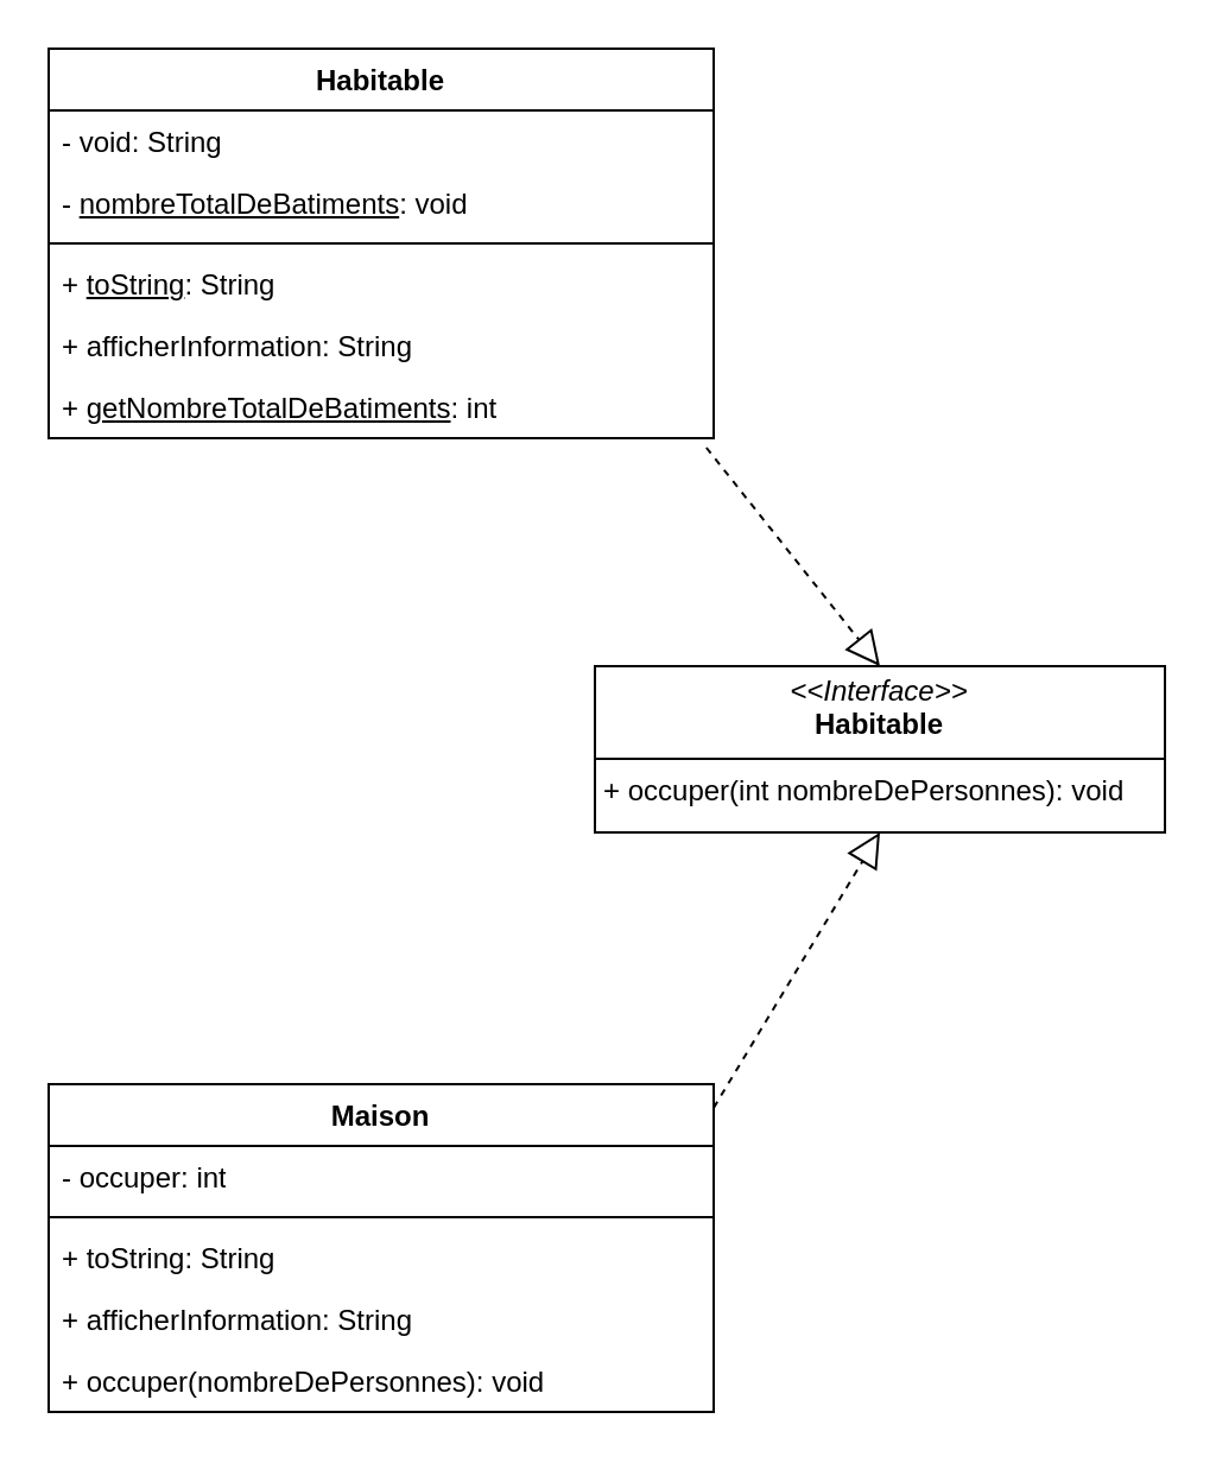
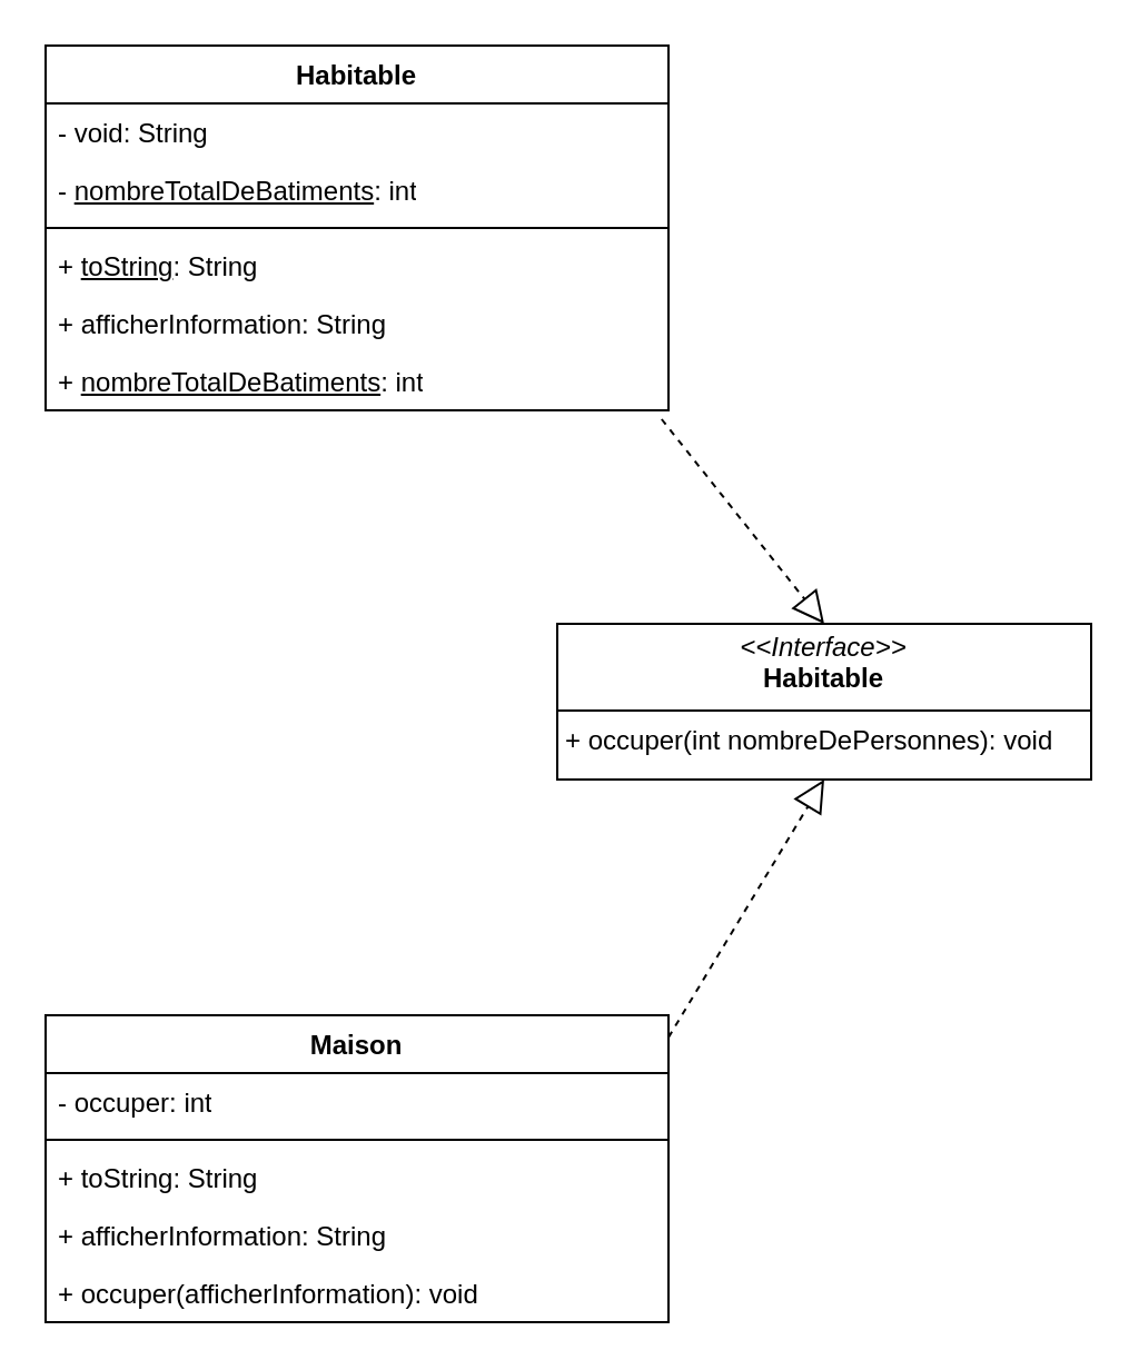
- <mxCell id="4" value="- &lt;u&gt;nombreTotalDeBatiments&lt;/u&gt;: void" style="text;strokeColor=none;fillColor=none;align=left;verticalAlign=top;spacingLeft=4;spacingRight=4;overflow=hidden;rotatable=0;points=[[0,0.5],[1,0.5]];portConstraint=eastwest;whiteSpace=wrap;html=1;" vertex="1" parent="2"><mxGeometry y="52" width="280" height="26" as="geometry" /></mxCell>
+ <mxCell id="4" value="- &lt;u&gt;nombreTotalDeBatiments&lt;/u&gt;: int" style="text;strokeColor=none;fillColor=none;align=left;verticalAlign=top;spacingLeft=4;spacingRight=4;overflow=hidden;rotatable=0;points=[[0,0.5],[1,0.5]];portConstraint=eastwest;whiteSpace=wrap;html=1;" vertex="1" parent="2"><mxGeometry y="52" width="280" height="26" as="geometry" /></mxCell>
- <mxCell id="8" value="+ &lt;u&gt;getNombreTotalDeBatiments&lt;/u&gt;: int" style="text;strokeColor=none;fillColor=none;align=left;verticalAlign=top;spacingLeft=4;spacingRight=4;overflow=hidden;rotatable=0;points=[[0,0.5],[1,0.5]];portConstraint=eastwest;whiteSpace=wrap;html=1;" vertex="1" parent="2"><mxGeometry y="138" width="280" height="26" as="geometry" /></mxCell>
+ <mxCell id="8" value="+ &lt;u&gt;nombreTotalDeBatiments&lt;/u&gt;: int" style="text;strokeColor=none;fillColor=none;align=left;verticalAlign=top;spacingLeft=4;spacingRight=4;overflow=hidden;rotatable=0;points=[[0,0.5],[1,0.5]];portConstraint=eastwest;whiteSpace=wrap;html=1;" vertex="1" parent="2"><mxGeometry y="138" width="280" height="26" as="geometry" /></mxCell>
- <mxCell id="15" value="+ occuper(nombreDePersonnes): void" style="text;strokeColor=none;fillColor=none;align=left;verticalAlign=top;spacingLeft=4;spacingRight=4;overflow=hidden;rotatable=0;points=[[0,0.5],[1,0.5]];portConstraint=eastwest;whiteSpace=wrap;html=1;" vertex="1" parent="10"><mxGeometry y="112" width="280" height="26" as="geometry" /></mxCell>
+ <mxCell id="15" value="+ occuper(afficherInformation): void" style="text;strokeColor=none;fillColor=none;align=left;verticalAlign=top;spacingLeft=4;spacingRight=4;overflow=hidden;rotatable=0;points=[[0,0.5],[1,0.5]];portConstraint=eastwest;whiteSpace=wrap;html=1;" vertex="1" parent="10"><mxGeometry y="112" width="280" height="26" as="geometry" /></mxCell>
